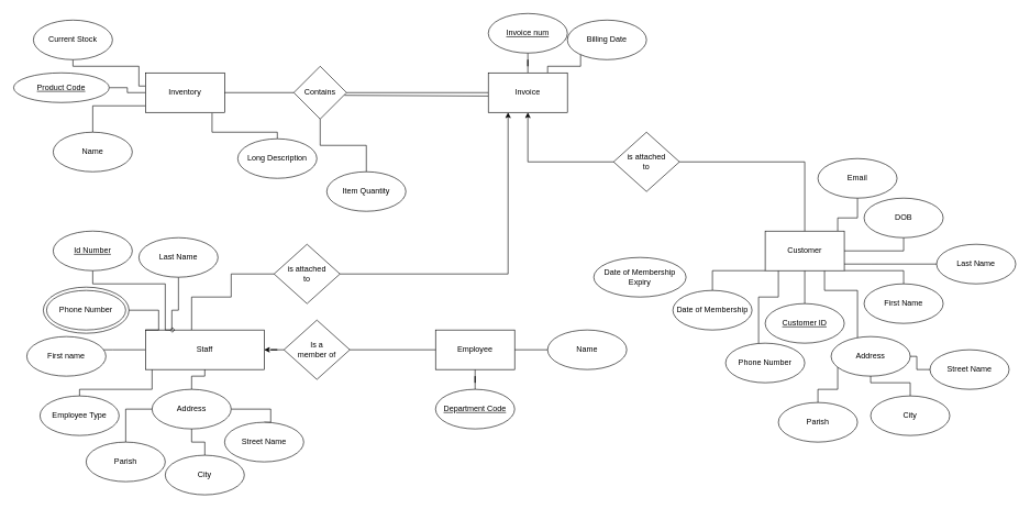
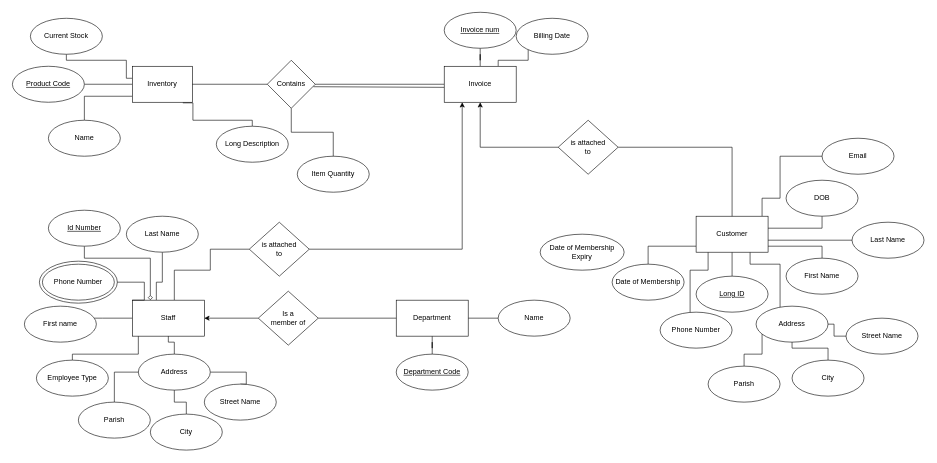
- <mxCell id="36" value="&lt;u&gt;Product Code&lt;/u&gt;" style="ellipse;whiteSpace=wrap;html=1;rounded=0;" vertex="1" parent="1"><mxGeometry x="20" y="110" width="145" height="45" as="geometry" /></mxCell>
+ <mxCell id="36" value="&lt;u&gt;Product Code&lt;/u&gt;" style="ellipse;whiteSpace=wrap;html=1;rounded=0;" vertex="1" parent="1"><mxGeometry x="20" y="110" width="120" height="60" as="geometry" /></mxCell>
- <mxCell id="14" value="Inventory" style="rounded=0;whiteSpace=wrap;html=1;" vertex="1" parent="1"><mxGeometry x="220" y="110" width="120" height="60" as="geometry" /></mxCell>
+ <mxCell id="14" value="Inventory" style="rounded=0;whiteSpace=wrap;html=1;" vertex="1" parent="1"><mxGeometry x="220" y="110" width="100" height="60" as="geometry" /></mxCell>
- <mxCell id="47" value="Email" style="ellipse;whiteSpace=wrap;html=1;rounded=0;" vertex="1" parent="1"><mxGeometry x="1240" y="240" width="120" height="60" as="geometry" /></mxCell>
+ <mxCell id="47" value="Email" style="ellipse;whiteSpace=wrap;html=1;rounded=0;" vertex="1" parent="1"><mxGeometry x="1370" y="230" width="120" height="60" as="geometry" /></mxCell>
- <mxCell id="10" value="Customer" style="rounded=0;whiteSpace=wrap;html=1;" vertex="1" parent="1"><mxGeometry x="1160" y="350" width="120" height="60" as="geometry" /></mxCell>
+ <mxCell id="10" value="Customer" style="rounded=0;whiteSpace=wrap;html=1;" vertex="1" parent="1"><mxGeometry x="1160" y="360" width="120" height="60" as="geometry" /></mxCell>
- <mxCell id="42" value="&lt;u&gt;Customer ID&lt;/u&gt;" style="ellipse;whiteSpace=wrap;html=1;rounded=0;" vertex="1" parent="1"><mxGeometry x="1160" y="460" width="120" height="60" as="geometry" /></mxCell>
+ <mxCell id="42" value="&lt;u&gt;Long ID&lt;/u&gt;" style="ellipse;whiteSpace=wrap;html=1;rounded=0;" vertex="1" parent="1"><mxGeometry x="1160" y="460" width="120" height="60" as="geometry" /></mxCell>
- <mxCell id="23" value="Staff" style="rounded=0;whiteSpace=wrap;html=1;" vertex="1" parent="1"><mxGeometry x="220" y="500" width="180" height="60" as="geometry" /></mxCell>
+ <mxCell id="23" value="Staff" style="rounded=0;whiteSpace=wrap;html=1;" vertex="1" parent="1"><mxGeometry x="220" y="500" width="120" height="60" as="geometry" /></mxCell>
- <mxCell id="17" value="Employee" style="rounded=0;whiteSpace=wrap;html=1;" vertex="1" parent="1"><mxGeometry y="500" width="120" height="60" as="geometry" x="660" /></mxCell>
+ <mxCell id="17" value="Department" style="rounded=0;whiteSpace=wrap;html=1;" vertex="1" parent="1"><mxGeometry y="500" width="120" height="60" as="geometry" x="660" /></mxCell>
